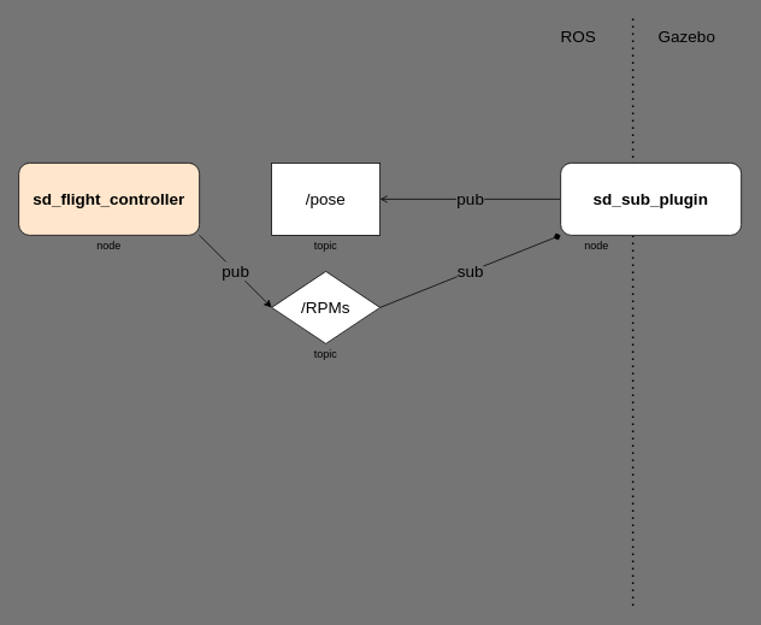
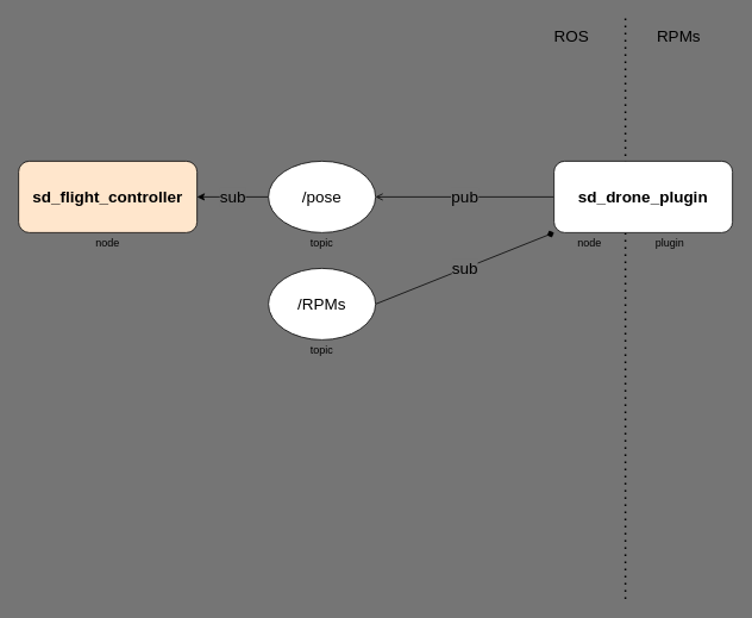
- <mxCell id="3" value="Gazebo" style="text;html=1;strokeColor=none;fillColor=none;align=center;verticalAlign=middle;whiteSpace=wrap;rounded=0;fontSize=18;" parent="1" vertex="1"><mxGeometry x="700" y="20" width="120" height="40" as="geometry" /></mxCell>
+ <mxCell id="3" value="RPMs" style="text;html=1;strokeColor=none;fillColor=none;align=center;verticalAlign=middle;whiteSpace=wrap;rounded=0;fontSize=18;" parent="1" vertex="1"><mxGeometry x="700" y="20" width="120" height="40" as="geometry" /></mxCell>
+ <mxCell id="5" value="sub" style="edgeStyle=none;html=1;entryX=1;entryY=0.5;entryDx=0;entryDy=0;fontSize=18;labelBackgroundColor=#757575;" parent="1" source="6" target="10" edge="1"><mxGeometry relative="1" as="geometry" /></mxCell>
- <mxCell id="6" value="/pose" style="whiteSpace=wrap;html=1;fontSize=18;rounded=0;" parent="1" vertex="1"><mxGeometry x="300" y="180" width="120" height="80" as="geometry" /></mxCell>
+ <mxCell id="6" value="/pose" style="ellipse;whiteSpace=wrap;html=1;fontSize=18;" parent="1" vertex="1"><mxGeometry x="300" y="180" width="120" height="80" as="geometry" /></mxCell>
- <mxCell id="17" value="&lt;font style=&quot;font-size: 18px&quot;&gt;&lt;b&gt;sd_sub_plugin&lt;/b&gt;&lt;/font&gt;" style="rounded=1;whiteSpace=wrap;html=1;absoluteArcSize=0;noLabel=0;portConstraintRotation=0;autosize=0;fixDash=0;dropTarget=0;collapsible=0;gradientColor=none;glass=0;shadow=0;sketch=0;" parent="1" vertex="1"><mxGeometry x="620" y="180" width="200" height="80" as="geometry" /></mxCell>
+ <mxCell id="17" value="&lt;font style=&quot;font-size: 18px&quot;&gt;&lt;b&gt;sd_drone_plugin&lt;/b&gt;&lt;/font&gt;" style="rounded=1;whiteSpace=wrap;html=1;absoluteArcSize=0;noLabel=0;portConstraintRotation=0;autosize=0;fixDash=0;dropTarget=0;collapsible=0;gradientColor=none;glass=0;shadow=0;sketch=0;" parent="1" vertex="1"><mxGeometry x="620" y="180" width="200" height="80" as="geometry" /></mxCell>
+ <mxCell id="13" value="&lt;font style=&quot;font-size: 12px&quot;&gt;plugin&lt;/font&gt;" style="text;html=1;strokeColor=none;fillColor=none;align=center;verticalAlign=middle;whiteSpace=wrap;rounded=0;fontSize=18;" parent="1" vertex="1"><mxGeometry x="720" y="260" width="60" height="20" as="geometry" /></mxCell>
- <mxCell id="9" value="pub" style="edgeStyle=none;html=1;exitX=1;exitY=1;exitDx=0;exitDy=0;entryX=0;entryY=0.5;entryDx=0;entryDy=0;fontSize=18;labelBackgroundColor=#757575;" parent="1" source="10" target="8" edge="1"><mxGeometry relative="1" as="geometry" /></mxCell>
- <mxCell id="8" value="/RPMs" style="rhombus;whiteSpace=wrap;html=1;fontSize=18;" parent="1" vertex="1"><mxGeometry x="300" y="300" width="120" height="80" as="geometry" /></mxCell>
+ <mxCell id="8" value="/RPMs" style="ellipse;whiteSpace=wrap;html=1;fontSize=18;" parent="1" vertex="1"><mxGeometry x="300" y="300" width="120" height="80" as="geometry" /></mxCell>
